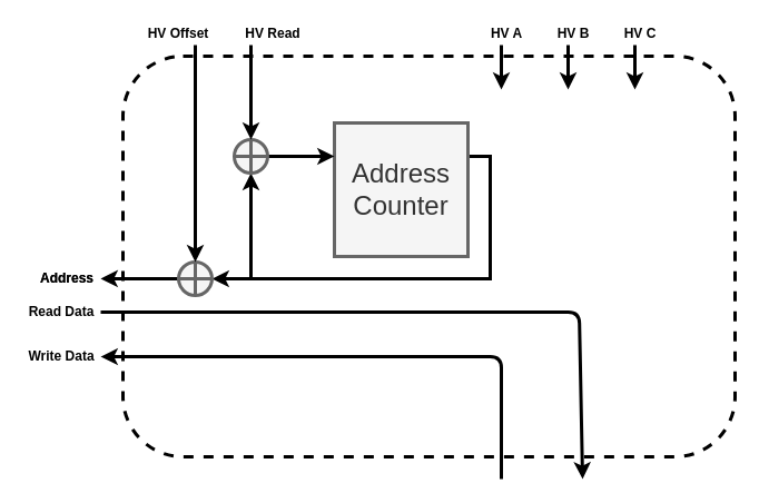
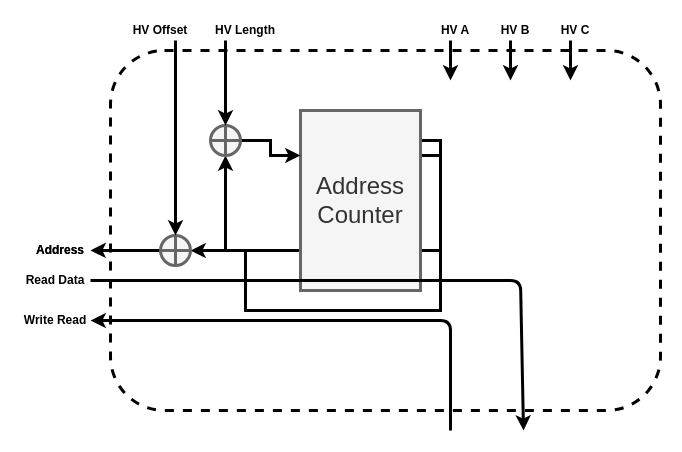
- <mxCell id="19" value="&lt;b&gt;HV Read&lt;/b&gt;" style="text;html=1;strokeColor=none;fillColor=none;align=center;verticalAlign=middle;whiteSpace=wrap;rounded=0;" vertex="1" parent="1"><mxGeometry x="210" y="20" width="70" height="20" as="geometry" /></mxCell>
+ <mxCell id="19" value="&lt;b&gt;HV Length&lt;/b&gt;" style="text;html=1;strokeColor=none;fillColor=none;align=center;verticalAlign=middle;whiteSpace=wrap;rounded=0;" vertex="1" parent="1"><mxGeometry x="210" y="20" width="70" height="20" as="geometry" /></mxCell>
- <mxCell id="5" value="&lt;font style=&quot;font-size: 24px&quot;&gt;Address Counter&lt;/font&gt;" style="rounded=0;whiteSpace=wrap;html=1;strokeWidth=3;fillColor=#f5f5f5;strokeColor=#666666;fontColor=#333333;" vertex="1" parent="1"><mxGeometry x="300" y="110" width="120" height="120" as="geometry" /></mxCell>
+ <mxCell id="5" value="&lt;font style=&quot;font-size: 24px&quot;&gt;Address Counter&lt;/font&gt;" style="rounded=0;whiteSpace=wrap;html=1;strokeWidth=3;fillColor=#f5f5f5;strokeColor=#666666;fontColor=#333333;" vertex="1" parent="1"><mxGeometry x="300" y="110" width="120" height="180" as="geometry" /></mxCell>
- <mxCell id="16" value="&lt;b&gt;Write Data&lt;/b&gt;" style="text;html=1;strokeColor=none;fillColor=none;align=center;verticalAlign=middle;whiteSpace=wrap;rounded=0;" vertex="1" parent="1"><mxGeometry x="20" y="310" width="70" height="20" as="geometry" /></mxCell>
+ <mxCell id="16" value="&lt;b&gt;Write Read&lt;/b&gt;" style="text;html=1;strokeColor=none;fillColor=none;align=center;verticalAlign=middle;whiteSpace=wrap;rounded=0;" vertex="1" parent="1"><mxGeometry x="20" y="310" width="70" height="20" as="geometry" /></mxCell>
